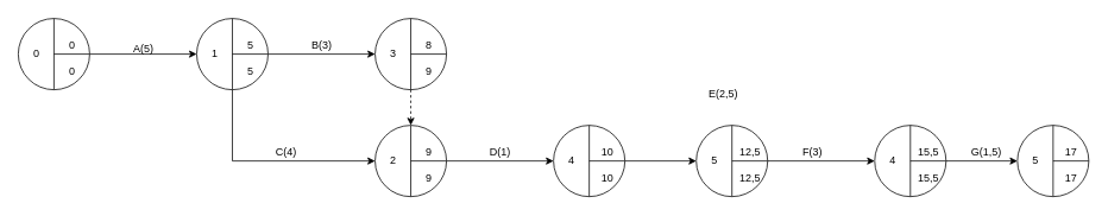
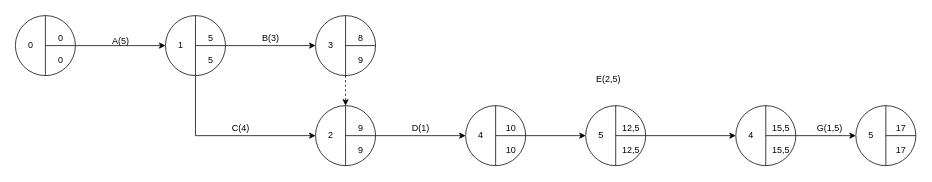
- <mxCell id="64" value="F(3)" style="text;html=1;align=center;verticalAlign=middle;resizable=0;points=[];autosize=1;strokeColor=none;fillColor=none;" vertex="1" parent="1"><mxGeometry x="890" y="160" width="40" height="20" as="geometry" /></mxCell>
